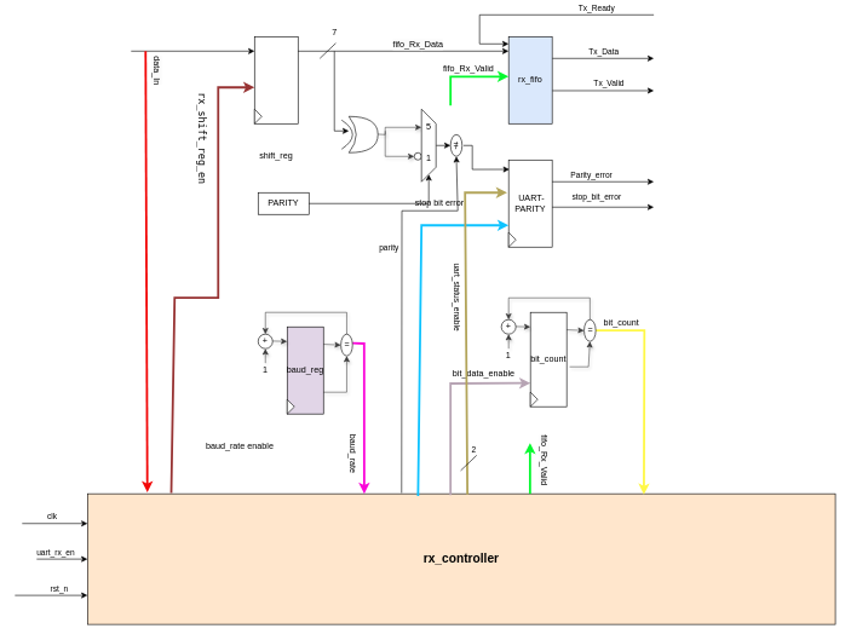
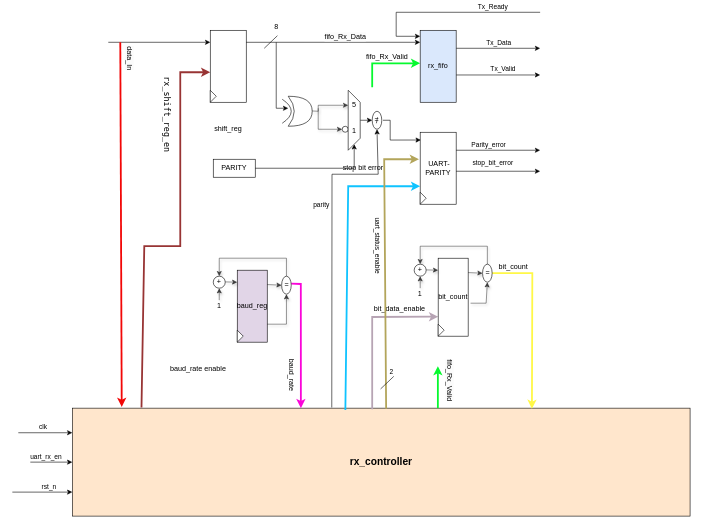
- <mxCell id="3" value="7" style="text;html=1;align=center;verticalAlign=middle;resizable=0;points=[];autosize=1;strokeColor=none;fillColor=none;container=0;" parent="1" vertex="1"><mxGeometry x="445" y="30" width="30" height="30" as="geometry" /></mxCell>
+ <mxCell id="3" value="8" style="text;html=1;align=center;verticalAlign=middle;resizable=0;points=[];autosize=1;strokeColor=none;fillColor=none;container=0;" parent="1" vertex="1"><mxGeometry x="445" y="30" width="30" height="30" as="geometry" /></mxCell>
